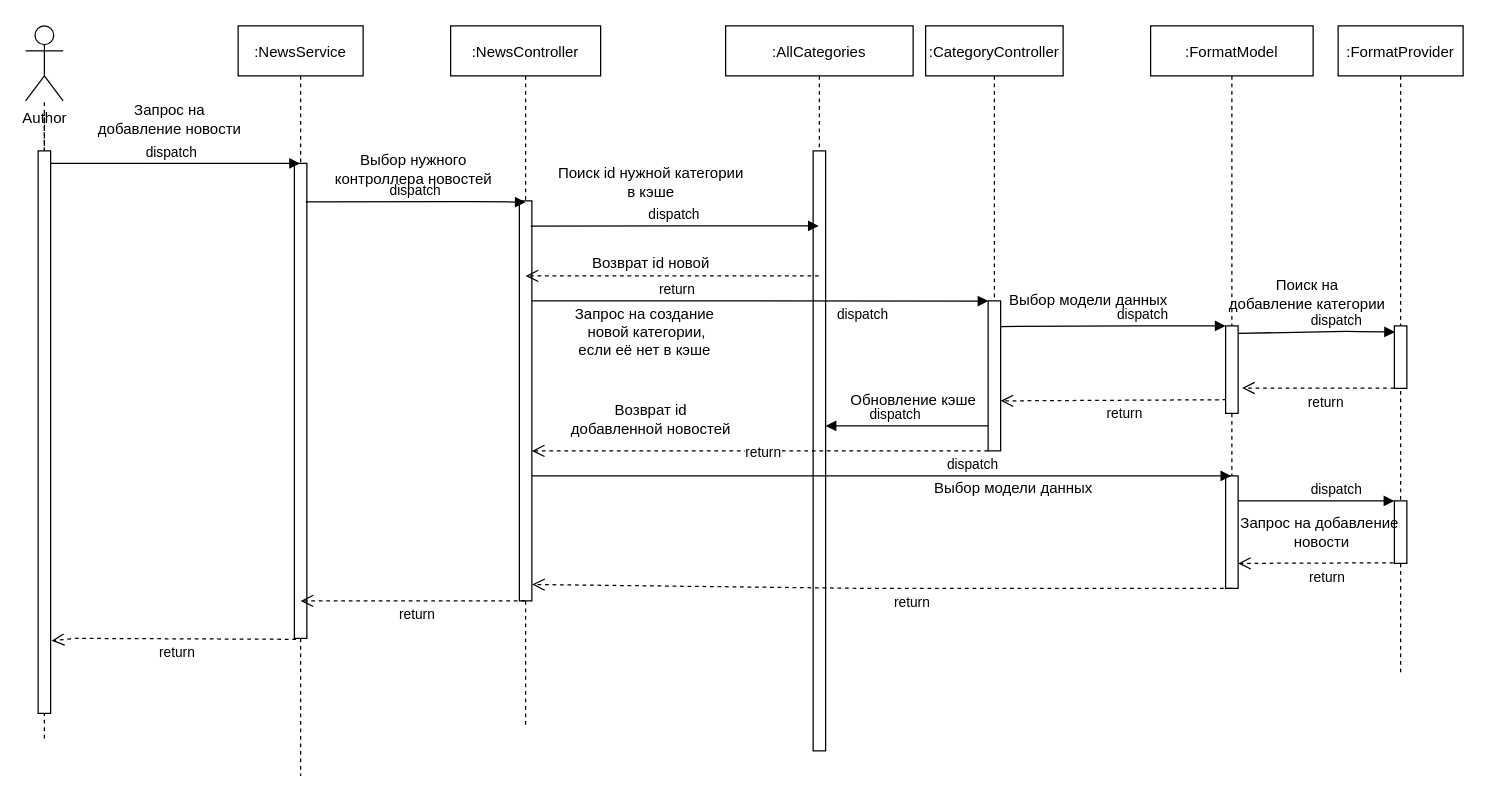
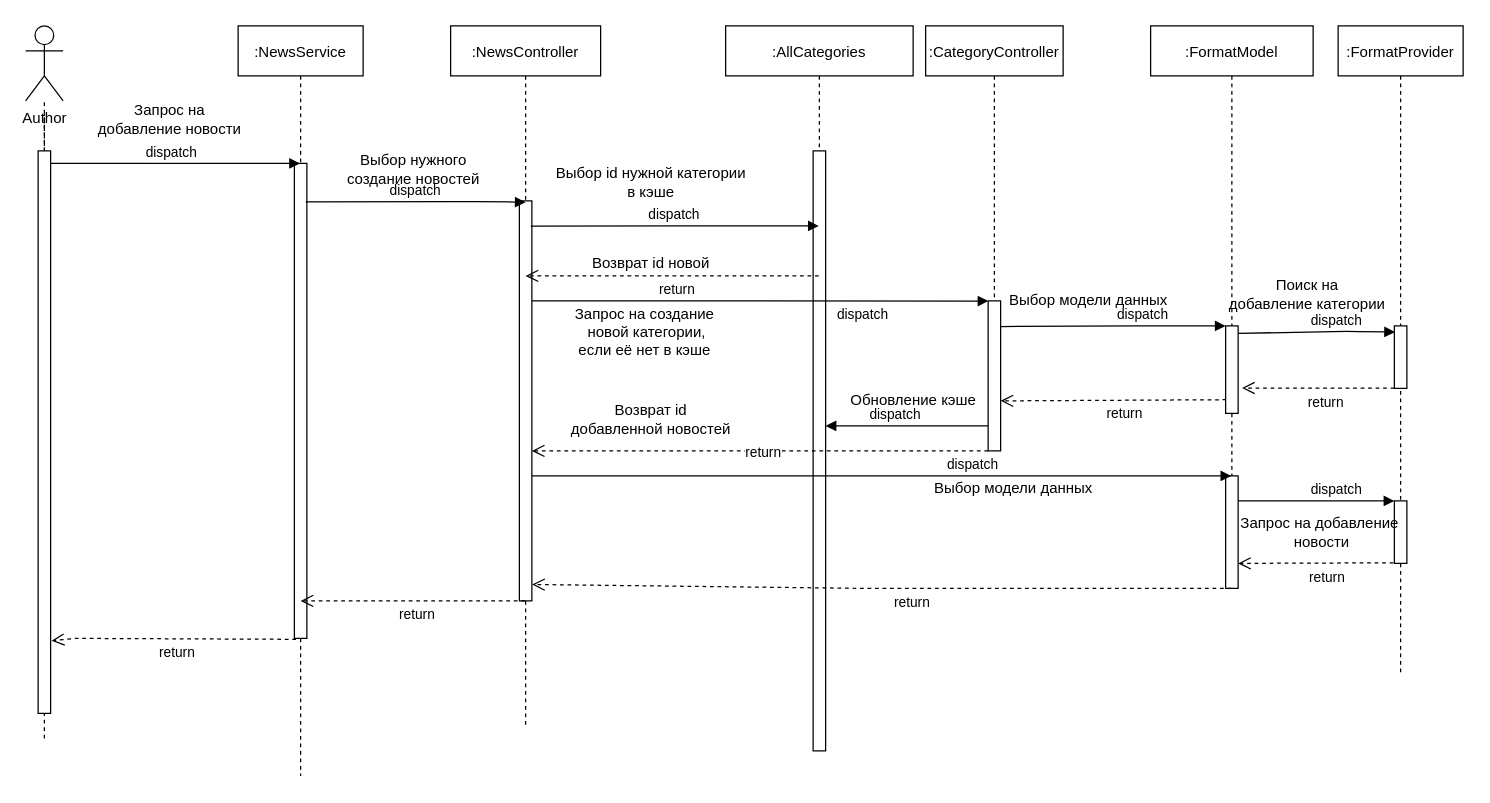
- <mxCell id="34" value="Выбор нужного &lt;br&gt;контроллера новостей" style="text;html=1;align=center;verticalAlign=middle;resizable=0;points=[];autosize=1;strokeColor=none;fillColor=none;" vertex="1" parent="1"><mxGeometry x="260" y="120" width="140" height="30" as="geometry" /></mxCell>
+ <mxCell id="34" value="Выбор нужного &lt;br&gt;создание новостей" style="text;html=1;align=center;verticalAlign=middle;resizable=0;points=[];autosize=1;strokeColor=none;fillColor=none;" vertex="1" parent="1"><mxGeometry x="260" y="120" width="140" height="30" as="geometry" /></mxCell>
- <mxCell id="33" value="Поиск id нужной категории &lt;br&gt;в кэше" style="text;html=1;align=center;verticalAlign=middle;resizable=0;points=[];autosize=1;strokeColor=none;fillColor=none;" vertex="1" parent="1"><mxGeometry x="440" y="130" width="160" height="30" as="geometry" /></mxCell>
+ <mxCell id="33" value="Выбор id нужной категории &lt;br&gt;в кэше" style="text;html=1;align=center;verticalAlign=middle;resizable=0;points=[];autosize=1;strokeColor=none;fillColor=none;" vertex="1" parent="1"><mxGeometry x="440" y="130" width="160" height="30" as="geometry" /></mxCell>
